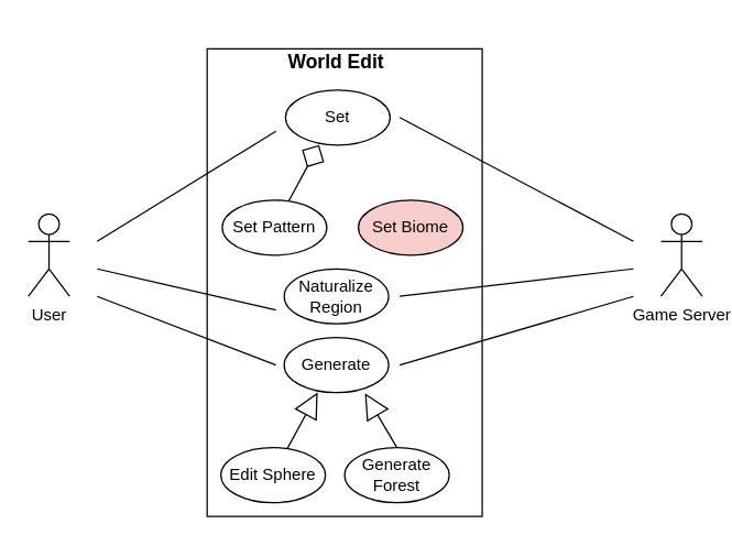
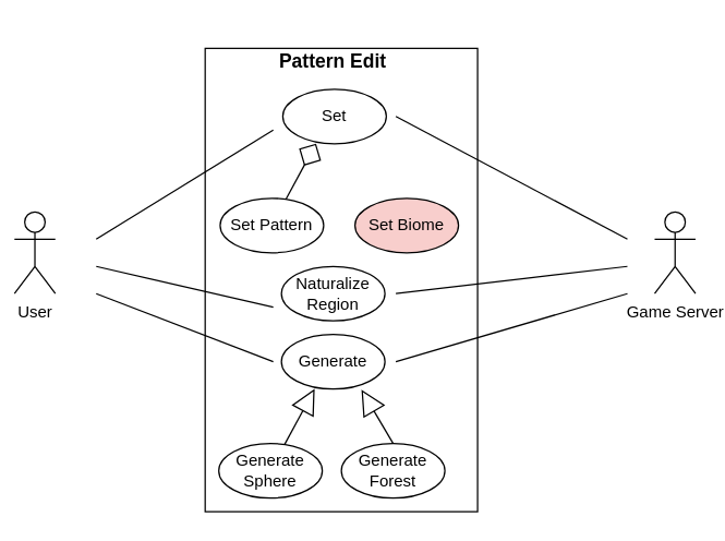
- <mxCell id="5" value="&lt;b&gt;&lt;font style=&quot;font-size: 14px;&quot;&gt;World Edit&lt;/font&gt;&lt;/b&gt;" style="text;html=1;align=center;verticalAlign=middle;whiteSpace=wrap;rounded=0;" parent="1" vertex="1"><mxGeometry x="194" y="20" width="100" height="50" as="geometry" /></mxCell>
+ <mxCell id="5" value="&lt;b&gt;&lt;font style=&quot;font-size: 14px;&quot;&gt;Pattern Edit&lt;/font&gt;&lt;/b&gt;" style="text;html=1;align=center;verticalAlign=middle;whiteSpace=wrap;rounded=0;" parent="1" vertex="1"><mxGeometry x="194" y="20" width="100" height="50" as="geometry" /></mxCell>
- <mxCell id="3" value="User" style="shape=umlActor;verticalLabelPosition=bottom;verticalAlign=top;html=1;outlineConnect=0;" parent="1" vertex="1"><mxGeometry x="20" y="155" width="30" height="60" as="geometry" /></mxCell>
+ <mxCell id="3" value="User" style="shape=umlActor;verticalLabelPosition=bottom;verticalAlign=top;html=1;outlineConnect=0;" parent="1" vertex="1"><mxGeometry x="10" y="155" width="30" height="60" as="geometry" /></mxCell>
- <mxCell id="7" value="Edit Sphere" style="ellipse;whiteSpace=wrap;html=1;" parent="1" vertex="1"><mxGeometry x="160" y="325" width="76" height="40" as="geometry" /></mxCell>
+ <mxCell id="7" value="Generate Sphere" style="ellipse;whiteSpace=wrap;html=1;" parent="1" vertex="1"><mxGeometry x="160" y="325" width="76" height="40" as="geometry" /></mxCell>
